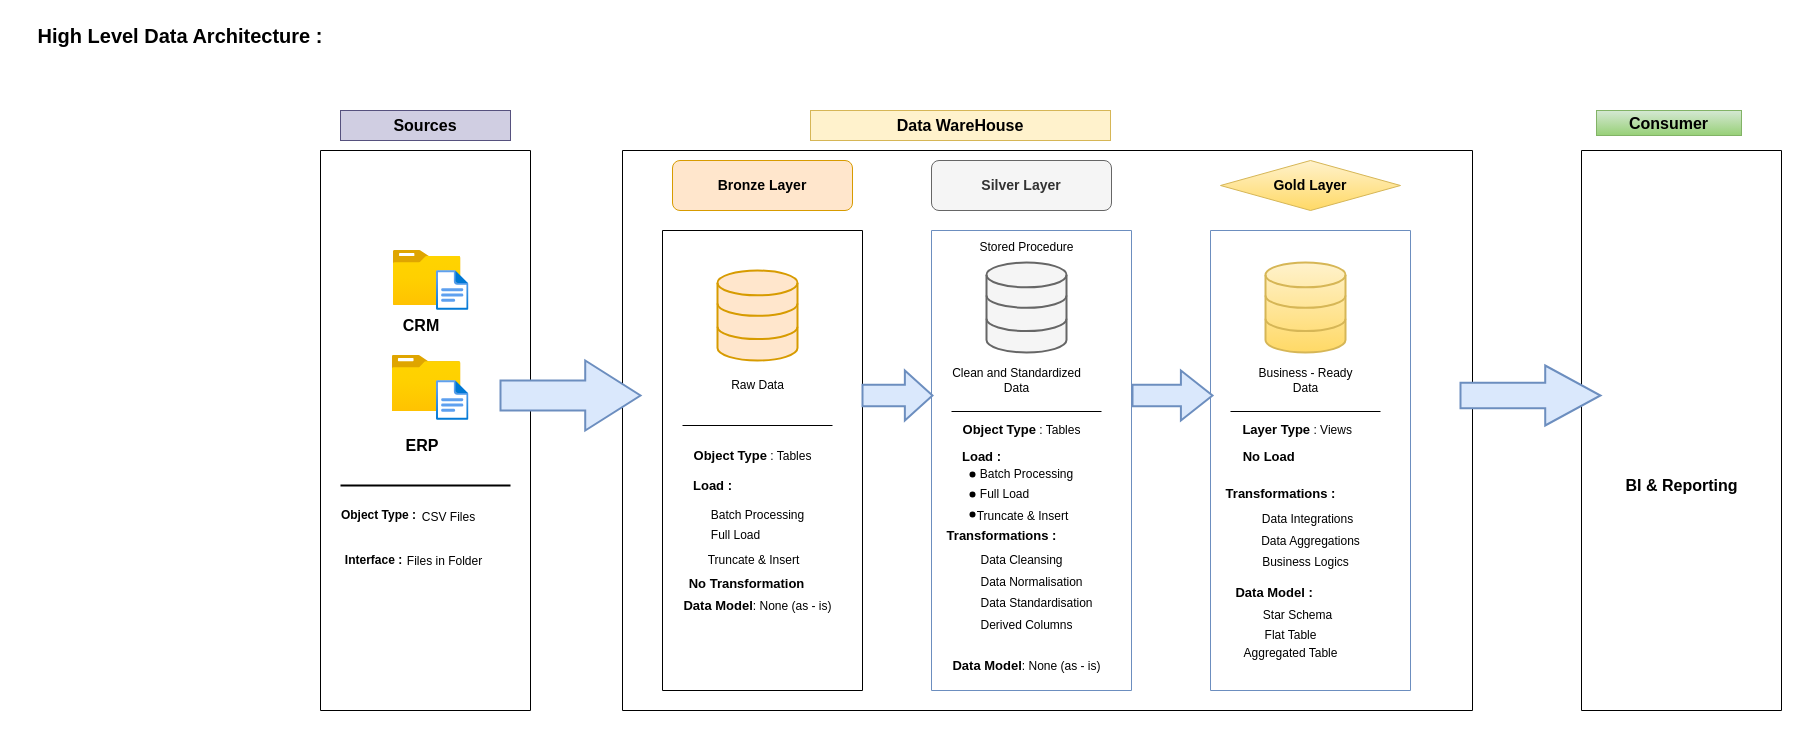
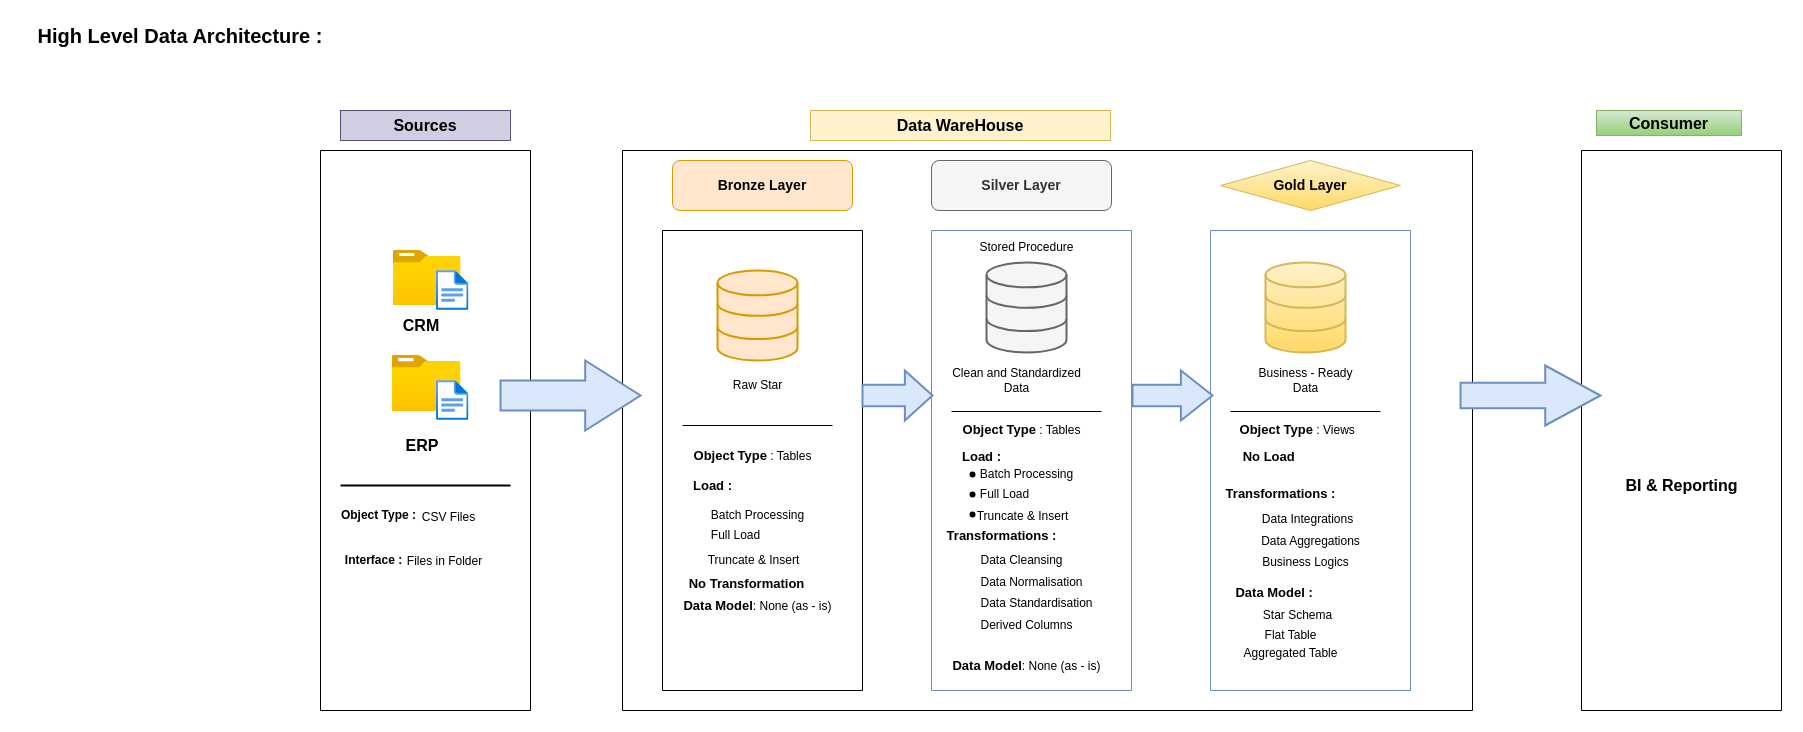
- <mxCell id="18" value="Raw Data" style="text;html=1;align=center;verticalAlign=middle;resizable=0;points=[];autosize=1;strokeColor=none;fillColor=none;" vertex="1" parent="16"><mxGeometry x="55" y="140" width="80" height="30" as="geometry" /></mxCell>
+ <mxCell id="18" value="Raw Star" style="text;html=1;align=center;verticalAlign=middle;resizable=0;points=[];autosize=1;strokeColor=none;fillColor=none;" vertex="1" parent="16"><mxGeometry x="55" y="140" width="80" height="30" as="geometry" /></mxCell>
- <mxCell id="51" value="&lt;b&gt;&lt;font style=&quot;font-size: 13px;&quot;&gt;Layer Type&lt;/font&gt;&lt;/b&gt; : Views&amp;nbsp;&amp;nbsp;" style="text;html=1;align=center;verticalAlign=middle;resizable=0;points=[];autosize=1;strokeColor=none;fillColor=none;" vertex="1" parent="47"><mxGeometry x="15" y="184" width="150" height="30" as="geometry" /></mxCell>
+ <mxCell id="51" value="&lt;b&gt;&lt;font style=&quot;font-size: 13px;&quot;&gt;Object Type&lt;/font&gt;&lt;/b&gt; : Views&amp;nbsp;&amp;nbsp;" style="text;html=1;align=center;verticalAlign=middle;resizable=0;points=[];autosize=1;strokeColor=none;fillColor=none;" vertex="1" parent="47"><mxGeometry x="15" y="184" width="150" height="30" as="geometry" /></mxCell>
